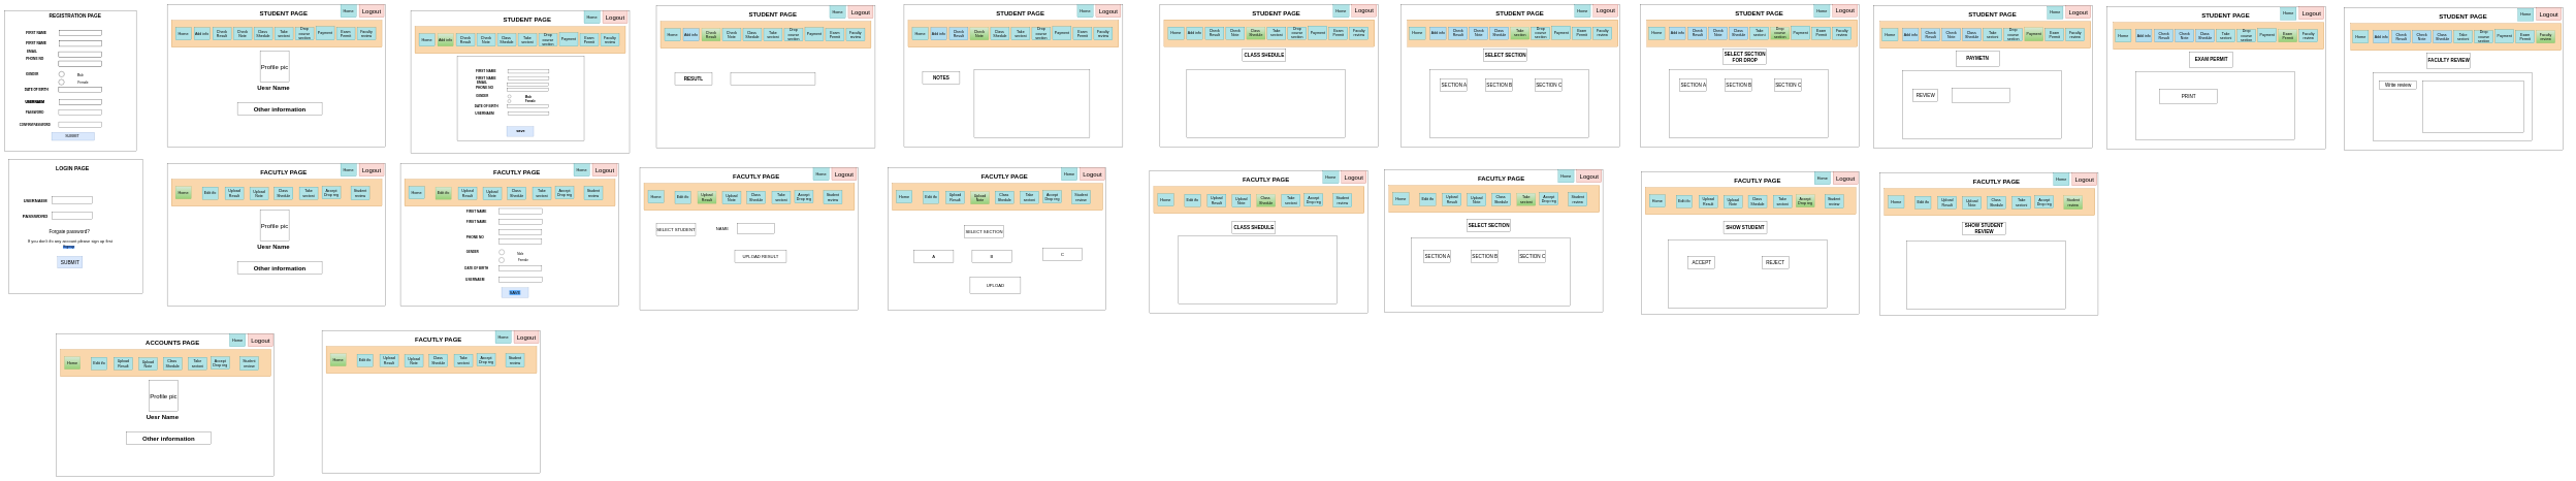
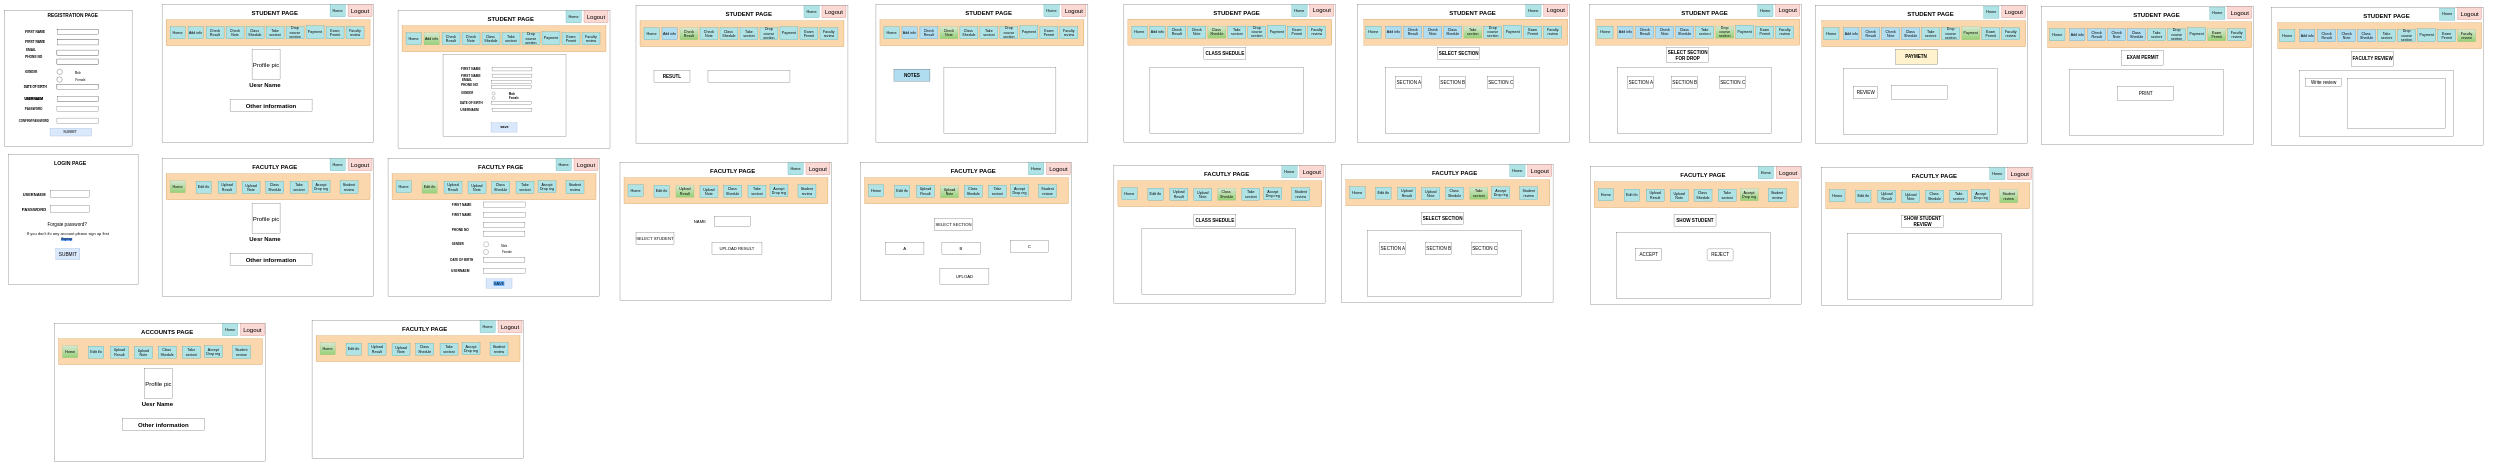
- <mxCell id="190" value="&lt;span style=&quot;font-size: 23px;&quot;&gt;&lt;b&gt;SELECT SECTION&lt;br&gt;FOR DROP&lt;br&gt;&lt;/b&gt;&lt;/span&gt;" style="rounded=0;whiteSpace=wrap;html=1;labelBackgroundColor=none;fontSize=14;" vertex="1" parent="1"><mxGeometry x="8350" y="238" width="210" height="75" as="geometry" /></mxCell>
+ <mxCell id="190" value="&lt;span style=&quot;font-size: 23px;&quot;&gt;&lt;b&gt;SELECT SECTION&lt;br&gt;FOR DROP&lt;br&gt;&lt;/b&gt;&lt;/span&gt;" style="rounded=0;whiteSpace=wrap;html=1;labelBackgroundColor=none;fontSize=14;" vertex="1" parent="1"><mxGeometry x="8335" y="238" width="210" height="75" as="geometry" /></mxCell>
- <mxCell id="210" value="&lt;span style=&quot;font-size: 23px;&quot;&gt;&lt;b&gt;PAYMETN&amp;nbsp;&lt;br&gt;&lt;/b&gt;&lt;/span&gt;" style="rounded=0;whiteSpace=wrap;html=1;labelBackgroundColor=none;fontSize=14;" vertex="1" parent="1"><mxGeometry x="9480" y="245.83" width="210" height="75" as="geometry" /></mxCell>
+ <mxCell id="210" value="&lt;span style=&quot;font-size: 23px;&quot;&gt;&lt;b&gt;PAYMETN&amp;nbsp;&lt;br&gt;&lt;/b&gt;&lt;/span&gt;" style="rounded=0;whiteSpace=wrap;html=1;labelBackgroundColor=none;fontSize=14;fillColor=#fff2cc;" vertex="1" parent="1"><mxGeometry x="9480" y="245.83" width="210" height="75" as="geometry" /></mxCell>
- <mxCell id="129" value="&lt;span style=&quot;font-size: 23px;&quot;&gt;&lt;b&gt;NOTES&lt;/b&gt;&lt;/span&gt;" style="rounded=0;whiteSpace=wrap;html=1;labelBackgroundColor=none;fontSize=14;" vertex="1" parent="1"><mxGeometry x="4470" y="345.08" width="180" height="60" as="geometry" /></mxCell>
+ <mxCell id="129" value="&lt;span style=&quot;font-size: 23px;&quot;&gt;&lt;b&gt;NOTES&lt;/b&gt;&lt;/span&gt;" style="rounded=0;whiteSpace=wrap;html=1;labelBackgroundColor=none;fontSize=14;fillColor=#b1ddf0;" vertex="1" parent="1"><mxGeometry x="4470" y="345.08" width="180" height="60" as="geometry" /></mxCell>
- <mxCell id="226" value="PRINT" style="rounded=0;whiteSpace=wrap;html=1;labelBackgroundColor=none;fontSize=23;" vertex="1" parent="213"><mxGeometry x="115" y="385" width="280" height="70" as="geometry" /></mxCell>
+ <mxCell id="226" value="PRINT" style="rounded=0;whiteSpace=wrap;html=1;labelBackgroundColor=none;fontSize=23;" vertex="1" parent="213"><mxGeometry x="240" y="385" width="280" height="70" as="geometry" /></mxCell>
- <mxCell id="413" value="&lt;span style=&quot;font-size: 23px;&quot;&gt;&lt;b&gt;SHOW STUDENT&lt;/b&gt;&lt;/span&gt;" style="rounded=0;whiteSpace=wrap;html=1;labelBackgroundColor=none;fontSize=14;" vertex="1" parent="1"><mxGeometry x="8351" y="1073" width="210" height="60" as="geometry" /></mxCell>
+ <mxCell id="413" value="&lt;span style=&quot;font-size: 23px;&quot;&gt;&lt;b&gt;SHOW STUDENT&lt;/b&gt;&lt;/span&gt;" style="rounded=0;whiteSpace=wrap;html=1;labelBackgroundColor=none;fontSize=14;" vertex="1" parent="1"><mxGeometry x="8371" y="1073" width="210" height="60" as="geometry" /></mxCell>
- <mxCell id="343" value="SELECT STUDENT" style="rounded=0;whiteSpace=wrap;html=1;labelBackgroundColor=none;fontSize=21;" vertex="1" parent="1"><mxGeometry x="3180" y="1083" width="190" height="60" as="geometry" /></mxCell>
+ <mxCell id="343" value="SELECT STUDENT" style="rounded=0;whiteSpace=wrap;html=1;labelBackgroundColor=none;fontSize=21;" vertex="1" parent="1"><mxGeometry x="3180" y="1163" width="190" height="60" as="geometry" /></mxCell>
- <mxCell id="416" value="REJECT" style="rounded=0;whiteSpace=wrap;html=1;labelBackgroundColor=none;fontSize=23;" vertex="1" parent="1"><mxGeometry x="8537" y="1243" width="130" height="60" as="geometry" /></mxCell>
+ <mxCell id="416" value="REJECT" style="whiteSpace=wrap;html=1;labelBackgroundColor=none;fontSize=23;rounded=1;" vertex="1" parent="1"><mxGeometry x="8537" y="1243" width="130" height="60" as="geometry" /></mxCell>
